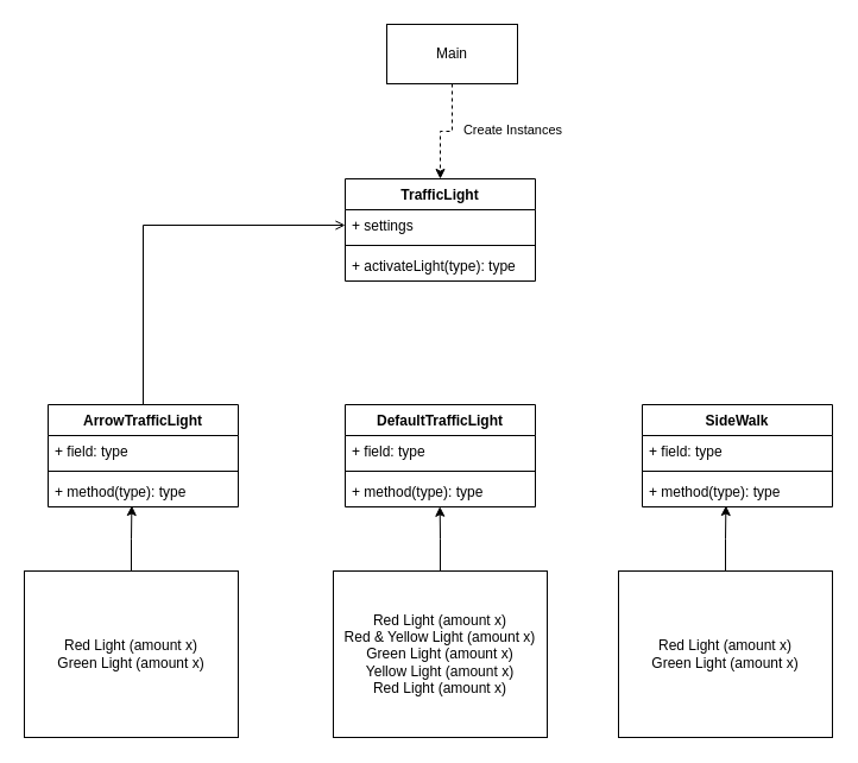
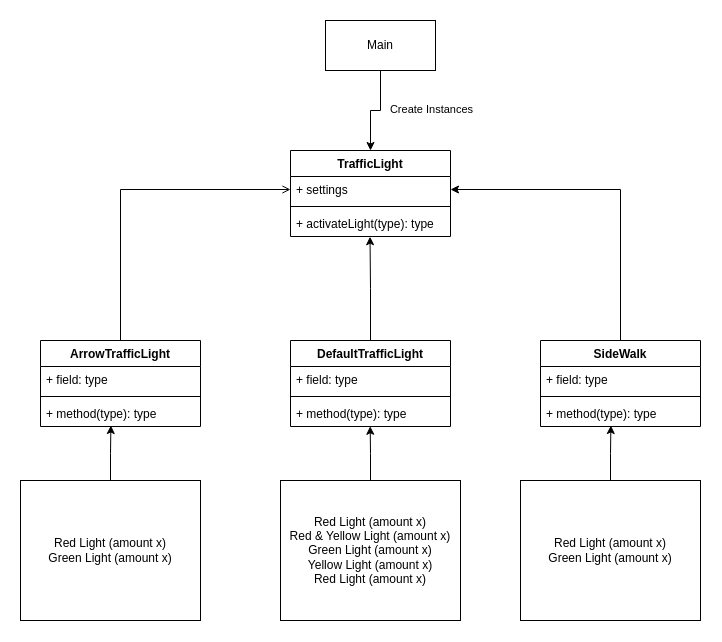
- <mxCell id="2" style="edgeStyle=orthogonalEdgeStyle;rounded=0;orthogonalLoop=1;jettySize=auto;html=1;dashed=1;" edge="1" parent="1" source="4" target="5"><mxGeometry relative="1" as="geometry" /></mxCell>
+ <mxCell id="2" style="edgeStyle=orthogonalEdgeStyle;rounded=0;orthogonalLoop=1;jettySize=auto;html=1;" edge="1" parent="1" source="4" target="5"><mxGeometry relative="1" as="geometry" /></mxCell>
+ <mxCell id="18" style="edgeStyle=orthogonalEdgeStyle;rounded=0;orthogonalLoop=1;jettySize=auto;html=1;" edge="1" parent="1" source="19" target="6"><mxGeometry relative="1" as="geometry" /></mxCell>
+ <mxCell id="23" style="edgeStyle=orthogonalEdgeStyle;rounded=0;orthogonalLoop=1;jettySize=auto;html=1;entryX=0.497;entryY=1.008;entryDx=0;entryDy=0;entryPerimeter=0;" edge="1" parent="1" source="9" target="8"><mxGeometry relative="1" as="geometry" /></mxCell>
